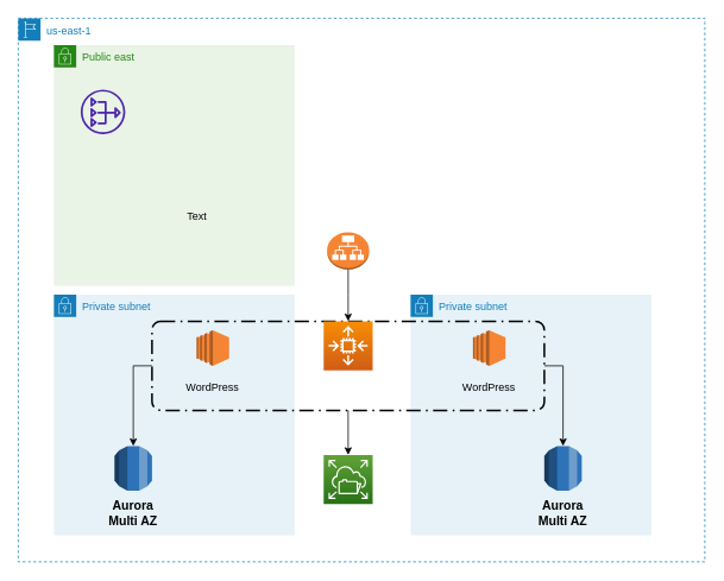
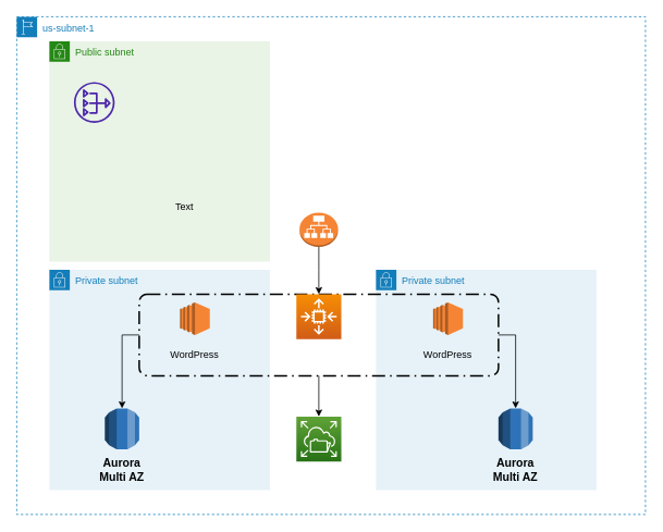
- <mxCell id="2" value="us-east-1" style="points=[[0,0],[0.25,0],[0.5,0],[0.75,0],[1,0],[1,0.25],[1,0.5],[1,0.75],[1,1],[0.75,1],[0.5,1],[0.25,1],[0,1],[0,0.75],[0,0.5],[0,0.25]];outlineConnect=0;gradientColor=none;html=1;whiteSpace=wrap;fontSize=12;fontStyle=0;container=1;pointerEvents=0;collapsible=0;recursiveResize=0;shape=mxgraph.aws4.group;grIcon=mxgraph.aws4.group_region;strokeColor=#147EBA;fillColor=none;verticalAlign=top;align=left;spacingLeft=30;fontColor=#147EBA;dashed=1;" parent="1" vertex="1"><mxGeometry x="20" y="20" width="770" height="610" as="geometry" /></mxCell>
+ <mxCell id="2" value="us-subnet-1" style="points=[[0,0],[0.25,0],[0.5,0],[0.75,0],[1,0],[1,0.25],[1,0.5],[1,0.75],[1,1],[0.75,1],[0.5,1],[0.25,1],[0,1],[0,0.75],[0,0.5],[0,0.25]];outlineConnect=0;gradientColor=none;html=1;whiteSpace=wrap;fontSize=12;fontStyle=0;container=1;pointerEvents=0;collapsible=0;recursiveResize=0;shape=mxgraph.aws4.group;grIcon=mxgraph.aws4.group_region;strokeColor=#147EBA;fillColor=none;verticalAlign=top;align=left;spacingLeft=30;fontColor=#147EBA;dashed=1;" parent="1" vertex="1"><mxGeometry x="20" y="20" width="770" height="610" as="geometry" /></mxCell>
- <mxCell id="21" value="Public east" style="points=[[0,0],[0.25,0],[0.5,0],[0.75,0],[1,0],[1,0.25],[1,0.5],[1,0.75],[1,1],[0.75,1],[0.5,1],[0.25,1],[0,1],[0,0.75],[0,0.5],[0,0.25]];outlineConnect=0;gradientColor=none;html=1;whiteSpace=wrap;fontSize=12;fontStyle=0;container=1;pointerEvents=0;collapsible=0;recursiveResize=0;shape=mxgraph.aws4.group;grIcon=mxgraph.aws4.group_security_group;grStroke=0;strokeColor=#248814;fillColor=#E9F3E6;verticalAlign=top;align=left;spacingLeft=30;fontColor=#248814;dashed=0;" vertex="1" parent="2"><mxGeometry x="40" y="30" width="270" height="270" as="geometry" /></mxCell>
+ <mxCell id="21" value="Public subnet" style="points=[[0,0],[0.25,0],[0.5,0],[0.75,0],[1,0],[1,0.25],[1,0.5],[1,0.75],[1,1],[0.75,1],[0.5,1],[0.25,1],[0,1],[0,0.75],[0,0.5],[0,0.25]];outlineConnect=0;gradientColor=none;html=1;whiteSpace=wrap;fontSize=12;fontStyle=0;container=1;pointerEvents=0;collapsible=0;recursiveResize=0;shape=mxgraph.aws4.group;grIcon=mxgraph.aws4.group_security_group;grStroke=0;strokeColor=#248814;fillColor=#E9F3E6;verticalAlign=top;align=left;spacingLeft=30;fontColor=#248814;dashed=0;" vertex="1" parent="2"><mxGeometry x="40" y="30" width="270" height="270" as="geometry" /></mxCell>
- <mxCell id="23" value="Text" style="text;html=1;align=center;verticalAlign=middle;resizable=0;points=[];autosize=1;strokeColor=none;fillColor=none;" vertex="1" parent="1"><mxGeometry x="195" y="228" width="50" height="30" as="geometry" /></mxCell>
+ <mxCell id="23" value="Text" style="text;html=1;align=center;verticalAlign=middle;resizable=0;points=[];autosize=1;strokeColor=none;fillColor=none;" vertex="1" parent="1"><mxGeometry x="200" y="238" width="50" height="30" as="geometry" /></mxCell>
